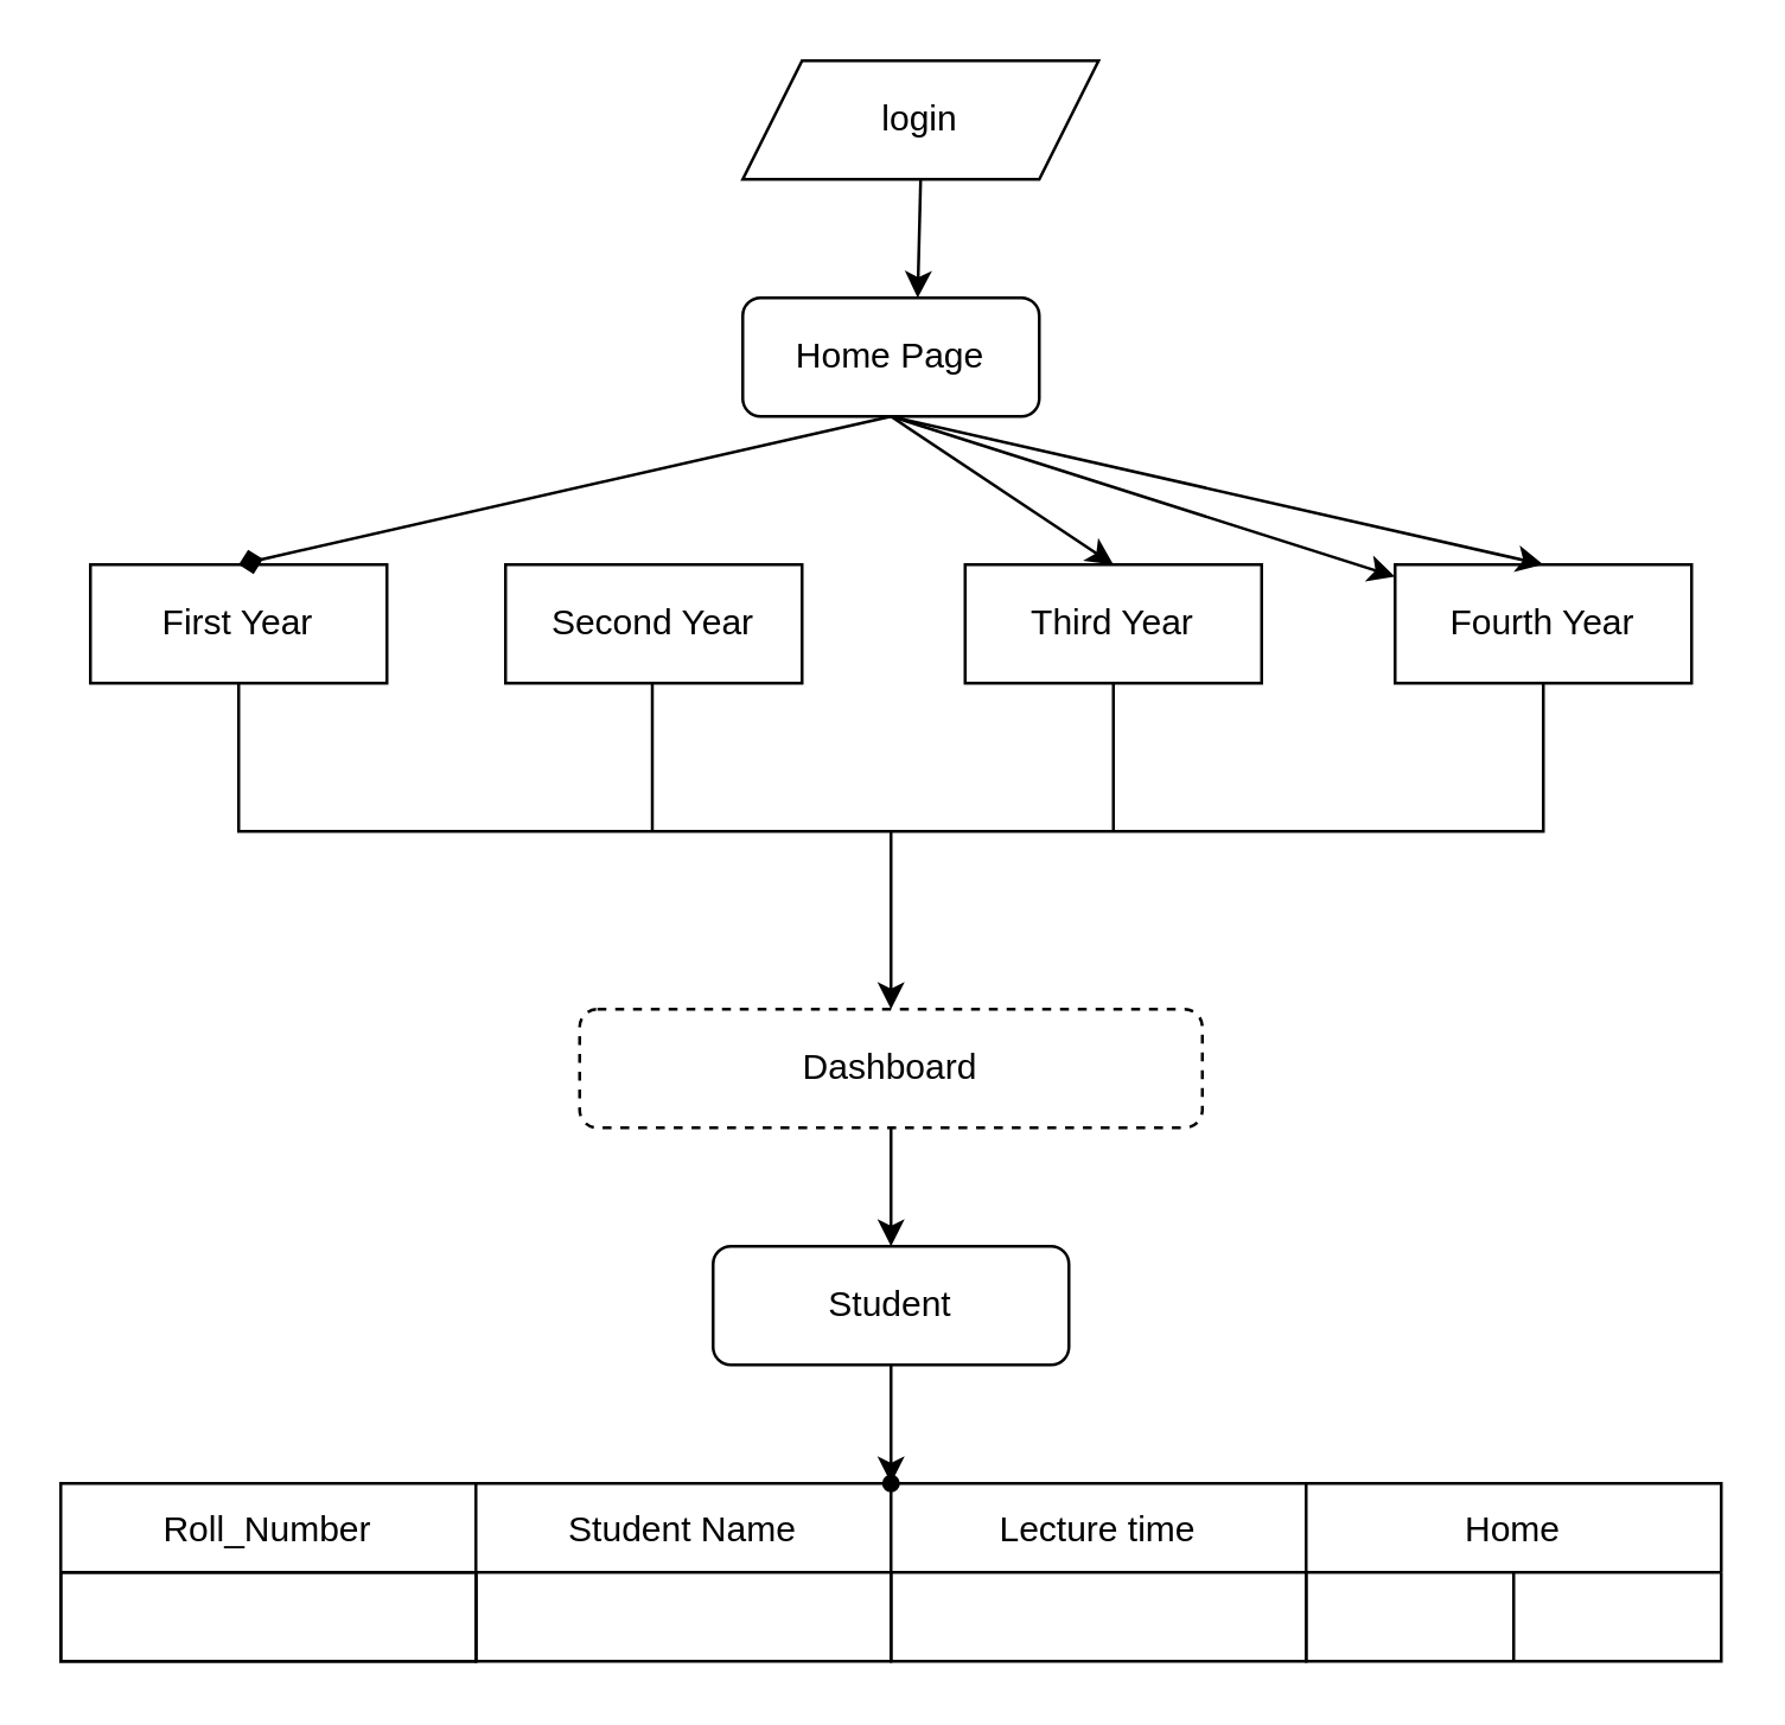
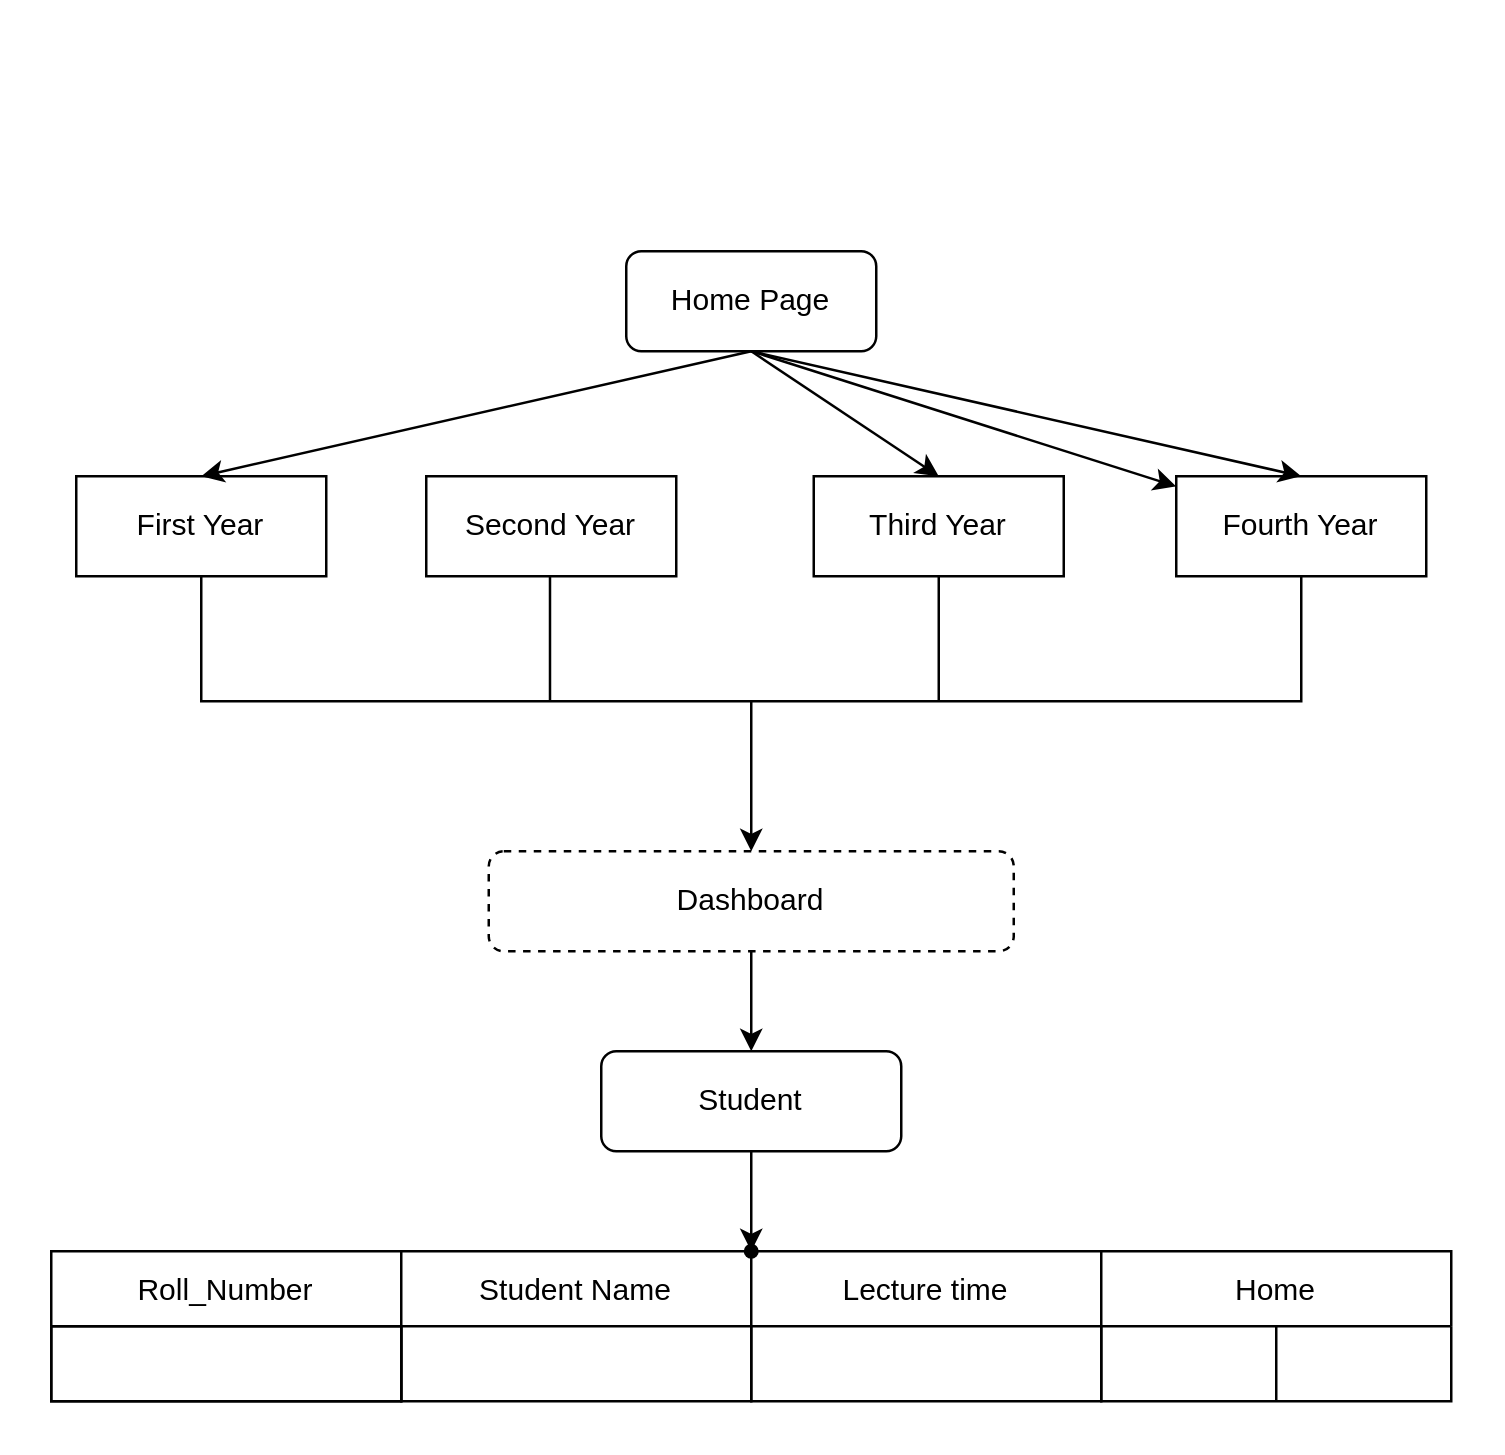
- <mxCell id="2" value="login" style="shape=parallelogram;perimeter=parallelogramPerimeter;whiteSpace=wrap;html=1;fixedSize=1;" vertex="1" parent="1"><mxGeometry x="250" y="20" width="120" height="40" as="geometry" /></mxCell>
- <mxCell id="4" value="" style="endArrow=classic;html=1;rounded=0;exitX=0.5;exitY=1;exitDx=0;exitDy=0;entryX=0.59;entryY=0;entryDx=0;entryDy=0;entryPerimeter=0;" edge="1" parent="1" source="2" target="3"><mxGeometry width="50" height="50" relative="1" as="geometry"><mxPoint x="300" y="260" as="sourcePoint" /><mxPoint x="300" y="90" as="targetPoint" /></mxGeometry></mxCell>
- <mxCell id="12" value="" style="endArrow=diamond;html=1;rounded=0;exitX=0.5;exitY=1;exitDx=0;exitDy=0;entryX=0.5;entryY=0;entryDx=0;entryDy=0;" edge="1" parent="1" source="3" target="8"><mxGeometry width="50" height="50" relative="1" as="geometry"><mxPoint x="120" y="100" as="sourcePoint" /><mxPoint x="195" y="150" as="targetPoint" /></mxGeometry></mxCell>
+ <mxCell id="12" value="" style="endArrow=classic;html=1;rounded=0;exitX=0.5;exitY=1;exitDx=0;exitDy=0;entryX=0.5;entryY=0;entryDx=0;entryDy=0;" edge="1" parent="1" source="3" target="8"><mxGeometry width="50" height="50" relative="1" as="geometry"><mxPoint x="120" y="100" as="sourcePoint" /><mxPoint x="195" y="150" as="targetPoint" /></mxGeometry></mxCell>
